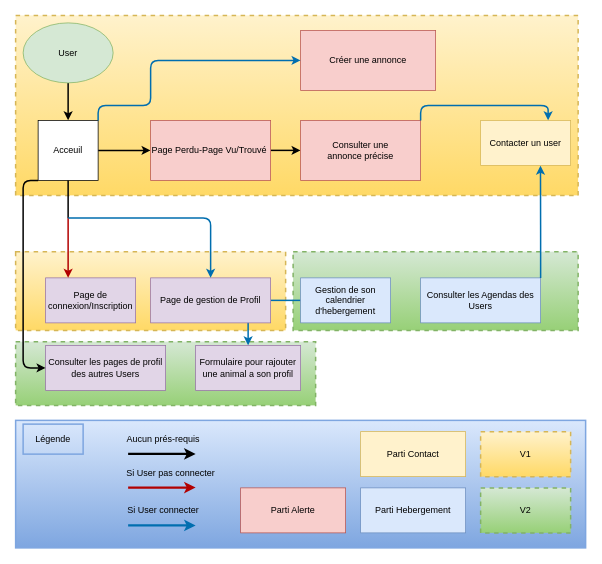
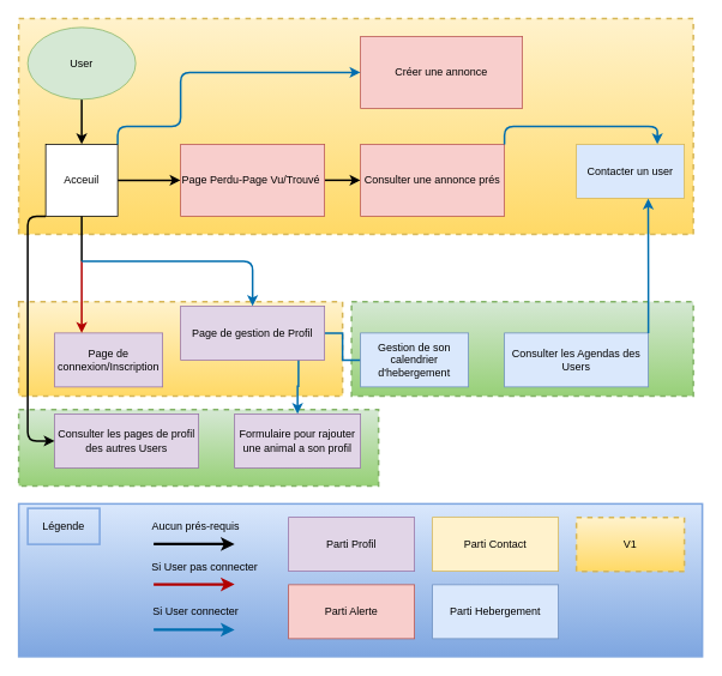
- <mxCell id="25" value="Contacter un user" style="rounded=0;whiteSpace=wrap;html=1;strokeColor=#d6b656;strokeWidth=1;fillColor=#fff2cc;" parent="1" vertex="1"><mxGeometry x="640" y="160" width="120" height="60" as="geometry" /></mxCell>
+ <mxCell id="25" value="Contacter un user" style="rounded=0;whiteSpace=wrap;html=1;strokeColor=#d6b656;strokeWidth=1;fillColor=#dae8fc;" parent="1" vertex="1"><mxGeometry x="640" y="160" width="120" height="60" as="geometry" /></mxCell>
- <mxCell id="29" value="&lt;span&gt;Consulter une annonce&amp;nbsp;&lt;/span&gt;précise" style="rounded=0;whiteSpace=wrap;html=1;fillColor=#f8cecc;strokeColor=#b85450;" parent="1" vertex="1"><mxGeometry x="400" y="160" width="160" height="80" as="geometry" /></mxCell>
+ <mxCell id="29" value="&lt;span&gt;Consulter une annonce&amp;nbsp;&lt;/span&gt;prés" style="rounded=0;whiteSpace=wrap;html=1;fillColor=#f8cecc;strokeColor=#b85450;" parent="1" vertex="1"><mxGeometry x="400" y="160" width="160" height="80" as="geometry" /></mxCell>
- <mxCell id="18" value="Page de gestion de Profil" style="rounded=0;whiteSpace=wrap;html=1;fillColor=#e1d5e7;strokeColor=#9673a6;" parent="1" vertex="1"><mxGeometry x="200" y="370" width="160" height="60" as="geometry" /></mxCell>
+ <mxCell id="18" value="Page de gestion de Profil" style="rounded=0;whiteSpace=wrap;html=1;fillColor=#e1d5e7;strokeColor=#9673a6;" parent="1" vertex="1"><mxGeometry x="200" y="340" width="160" height="60" as="geometry" /></mxCell>
+ <mxCell id="36" value="Parti Profil" style="rounded=0;whiteSpace=wrap;html=1;strokeColor=#9673a6;strokeWidth=1;fillColor=#e1d5e7;" parent="1" vertex="1"><mxGeometry x="320" y="575" width="140" height="60" as="geometry" /></mxCell>
- <mxCell id="41" value="V2" style="rounded=0;whiteSpace=wrap;html=1;strokeWidth=2;dashed=1;gradientColor=#97d077;fillColor=#d5e8d4;strokeColor=#82b366;" parent="1" vertex="1"><mxGeometry x="640" y="650" width="120" height="60" as="geometry" /></mxCell>
